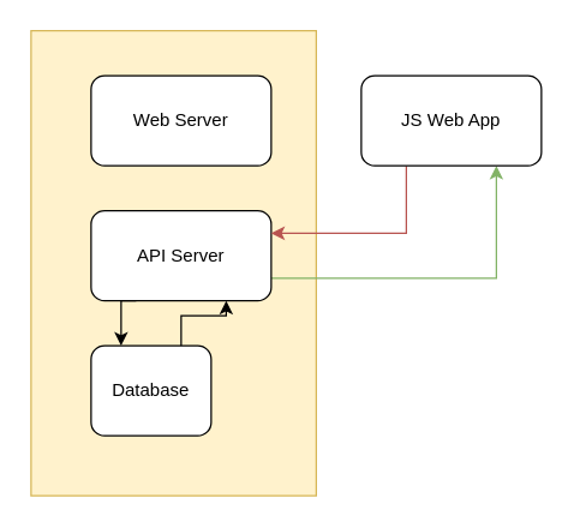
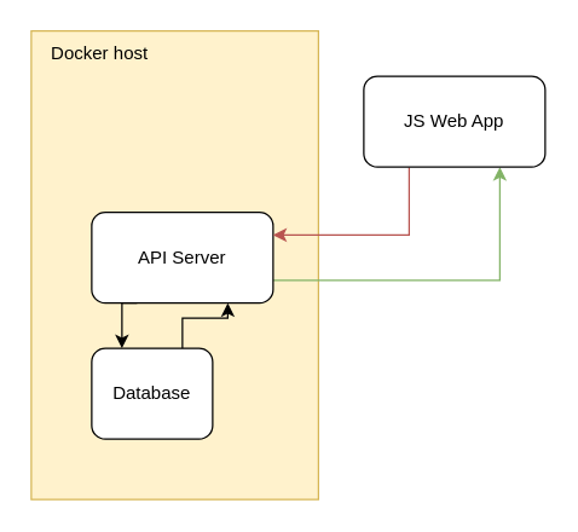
+ <mxCell id="11" value="Docker host" style="text;html=1;align=center;verticalAlign=middle;resizable=0;points=[];autosize=1;strokeColor=none;fillColor=none;" vertex="1" parent="1"><mxGeometry x="20" y="20" width="90" height="30" as="geometry" /></mxCell>
- <mxCell id="8" value="Web Server" style="rounded=1;whiteSpace=wrap;html=1;" vertex="1" parent="1"><mxGeometry x="60" y="50" width="120" height="60" as="geometry" /></mxCell>
